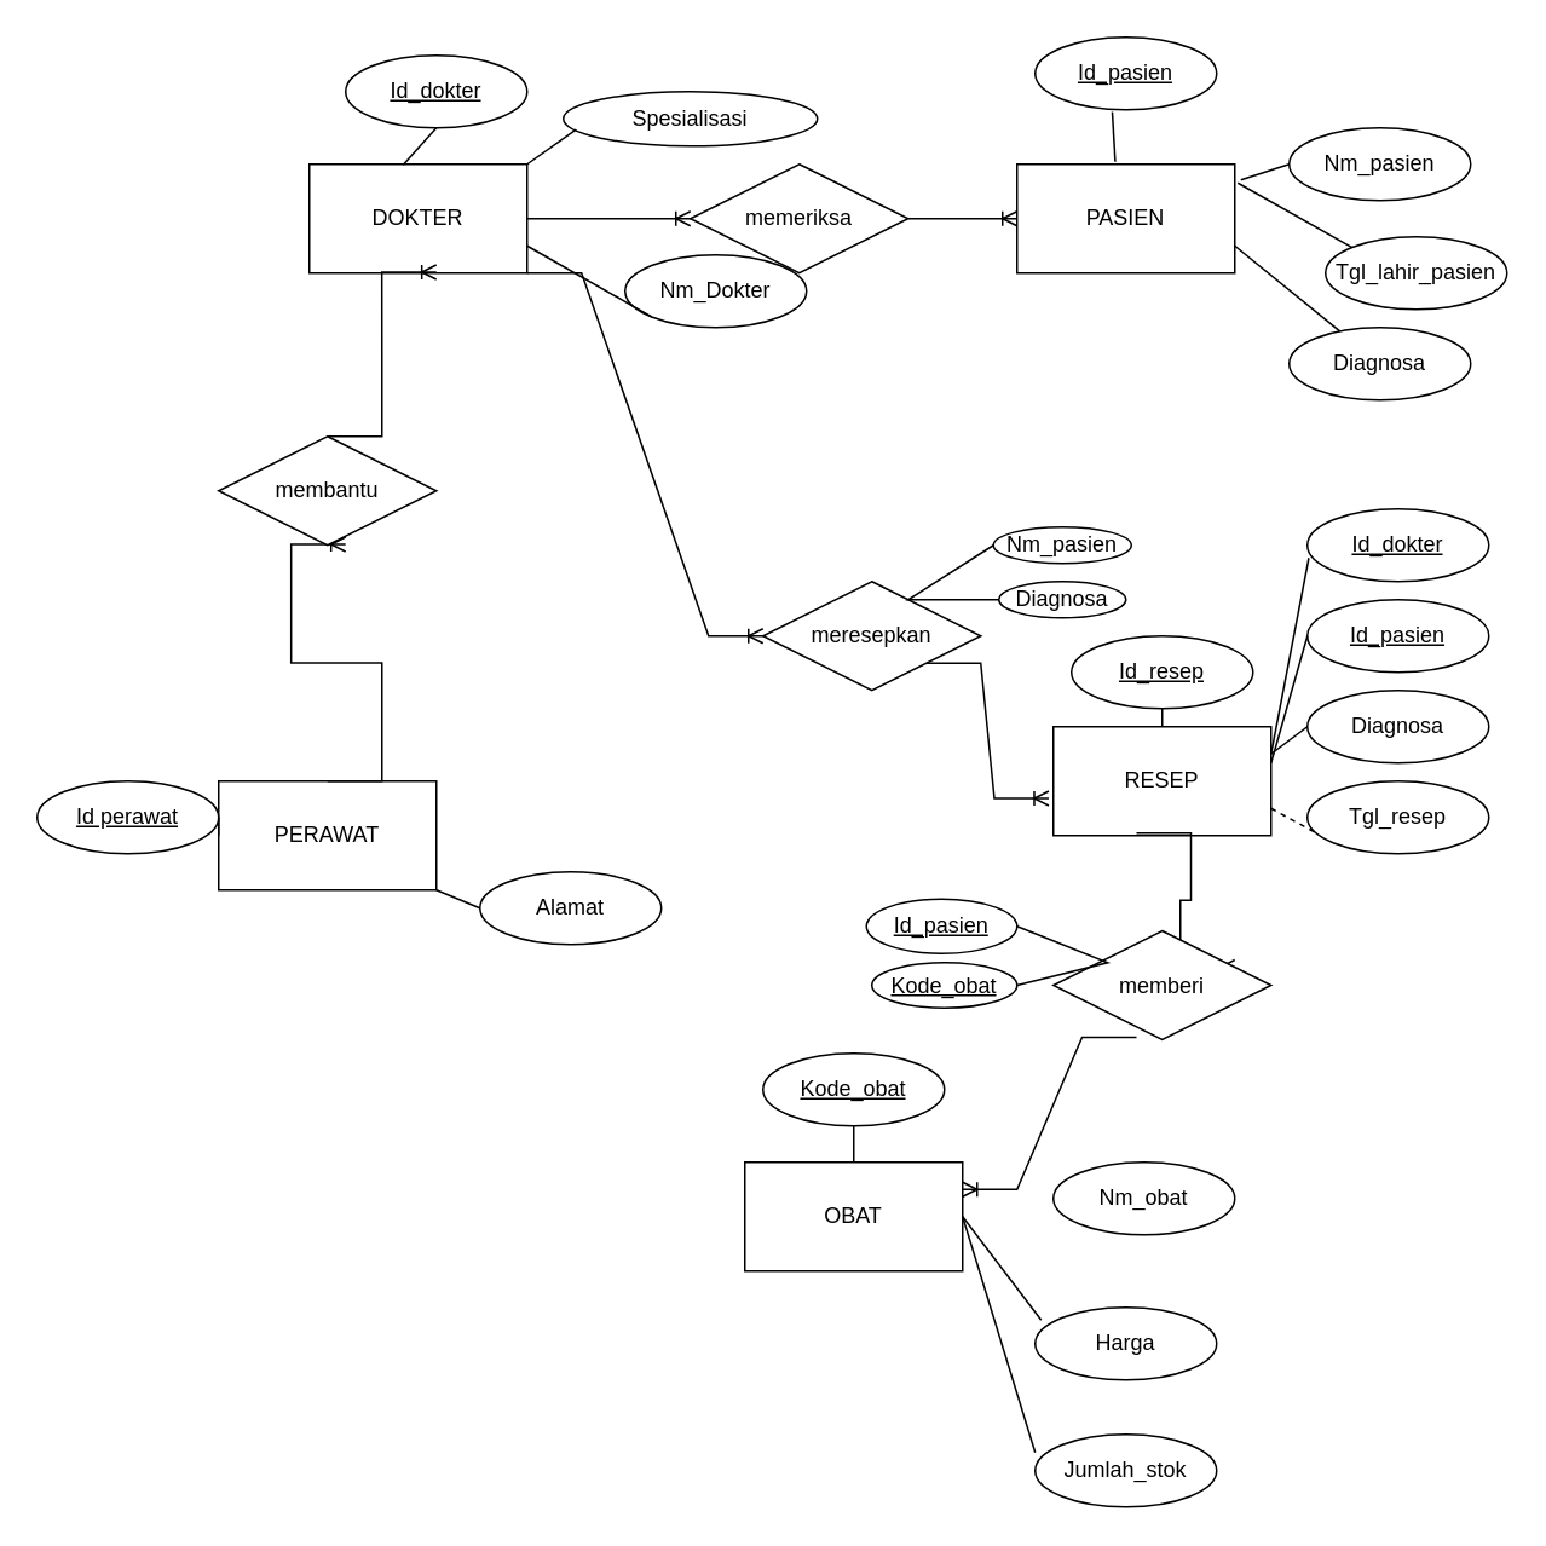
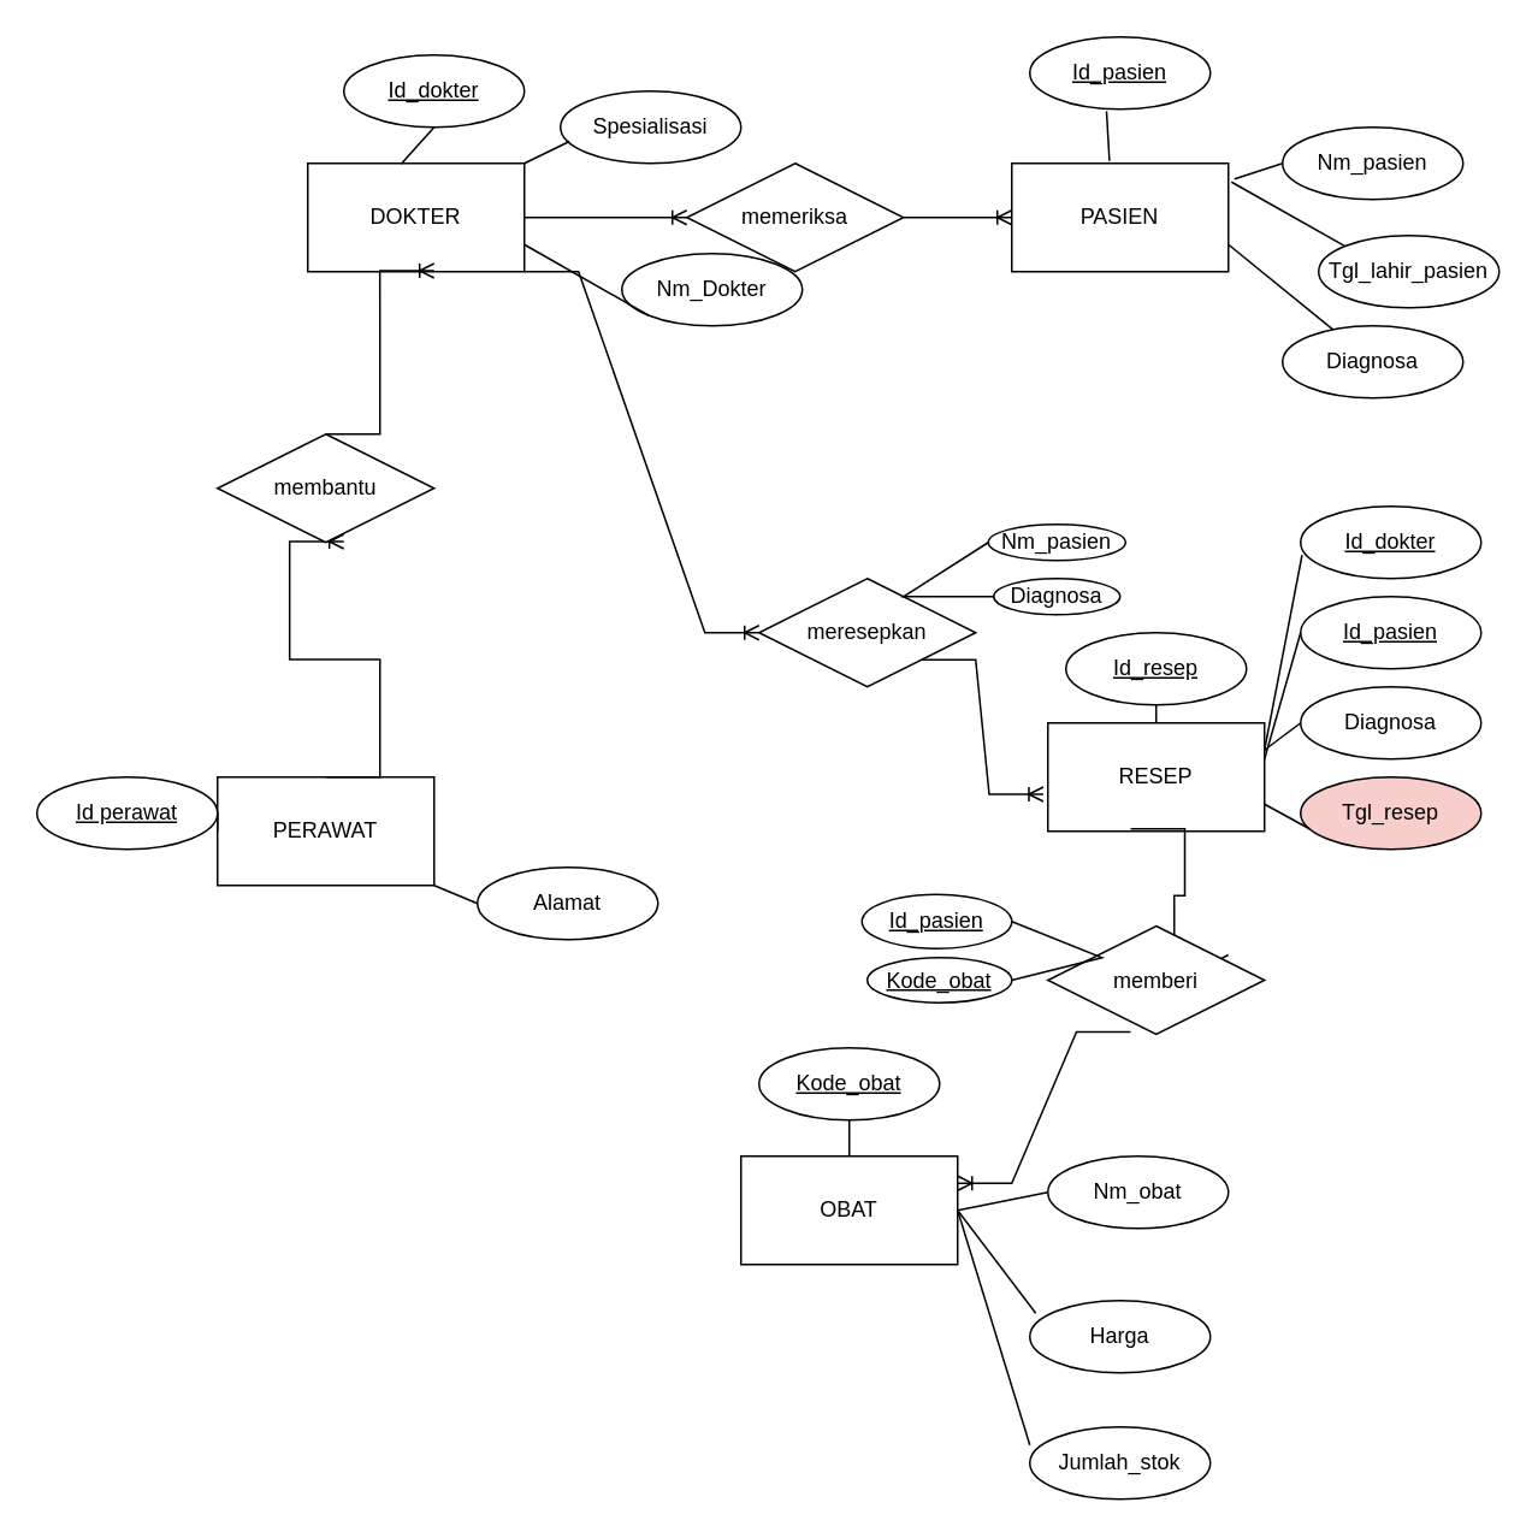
- <mxCell id="8" value="Spesialisasi" style="ellipse;html=1;whiteSpace=wrap;" vertex="1" parent="1"><mxGeometry x="310" y="50" width="140" height="30" as="geometry" /></mxCell>
+ <mxCell id="8" value="Spesialisasi" style="ellipse;html=1;whiteSpace=wrap;" vertex="1" parent="1"><mxGeometry x="310" y="50" width="100" height="40" as="geometry" /></mxCell>
- <mxCell id="17" value="Tgl_resep" style="ellipse;html=1;whiteSpace=wrap;" vertex="1" parent="1"><mxGeometry x="720" y="430" width="100" height="40" as="geometry" /></mxCell>
+ <mxCell id="17" value="Tgl_resep" style="ellipse;html=1;whiteSpace=wrap;fillColor=#f8cecc;" vertex="1" parent="1"><mxGeometry x="720" y="430" width="100" height="40" as="geometry" /></mxCell>
- <mxCell id="31" value="" style="endArrow=none;html=1;rounded=0;exitX=1;exitY=0.75;exitDx=0;exitDy=0;entryX=0.05;entryY=0.717;entryDx=0;entryDy=0;entryPerimeter=0;dashed=1;" edge="1" parent="1" source="5" target="17"><mxGeometry relative="1" as="geometry"><mxPoint x="690" y="500" as="sourcePoint" /><mxPoint x="850" y="500" as="targetPoint" /></mxGeometry></mxCell>
+ <mxCell id="31" value="" style="endArrow=none;html=1;rounded=0;exitX=1;exitY=0.75;exitDx=0;exitDy=0;entryX=0.05;entryY=0.717;entryDx=0;entryDy=0;entryPerimeter=0;" edge="1" parent="1" source="5" target="17"><mxGeometry relative="1" as="geometry"><mxPoint x="690" y="500" as="sourcePoint" /><mxPoint x="850" y="500" as="targetPoint" /></mxGeometry></mxCell>
+ <mxCell id="28" value="" style="endArrow=none;html=1;rounded=0;exitX=1;exitY=0.5;exitDx=0;exitDy=0;entryX=0;entryY=0.5;entryDx=0;entryDy=0;" edge="1" parent="1" source="6" target="21"><mxGeometry relative="1" as="geometry"><mxPoint x="470" y="740" as="sourcePoint" /><mxPoint x="630" y="740" as="targetPoint" /></mxGeometry></mxCell>
